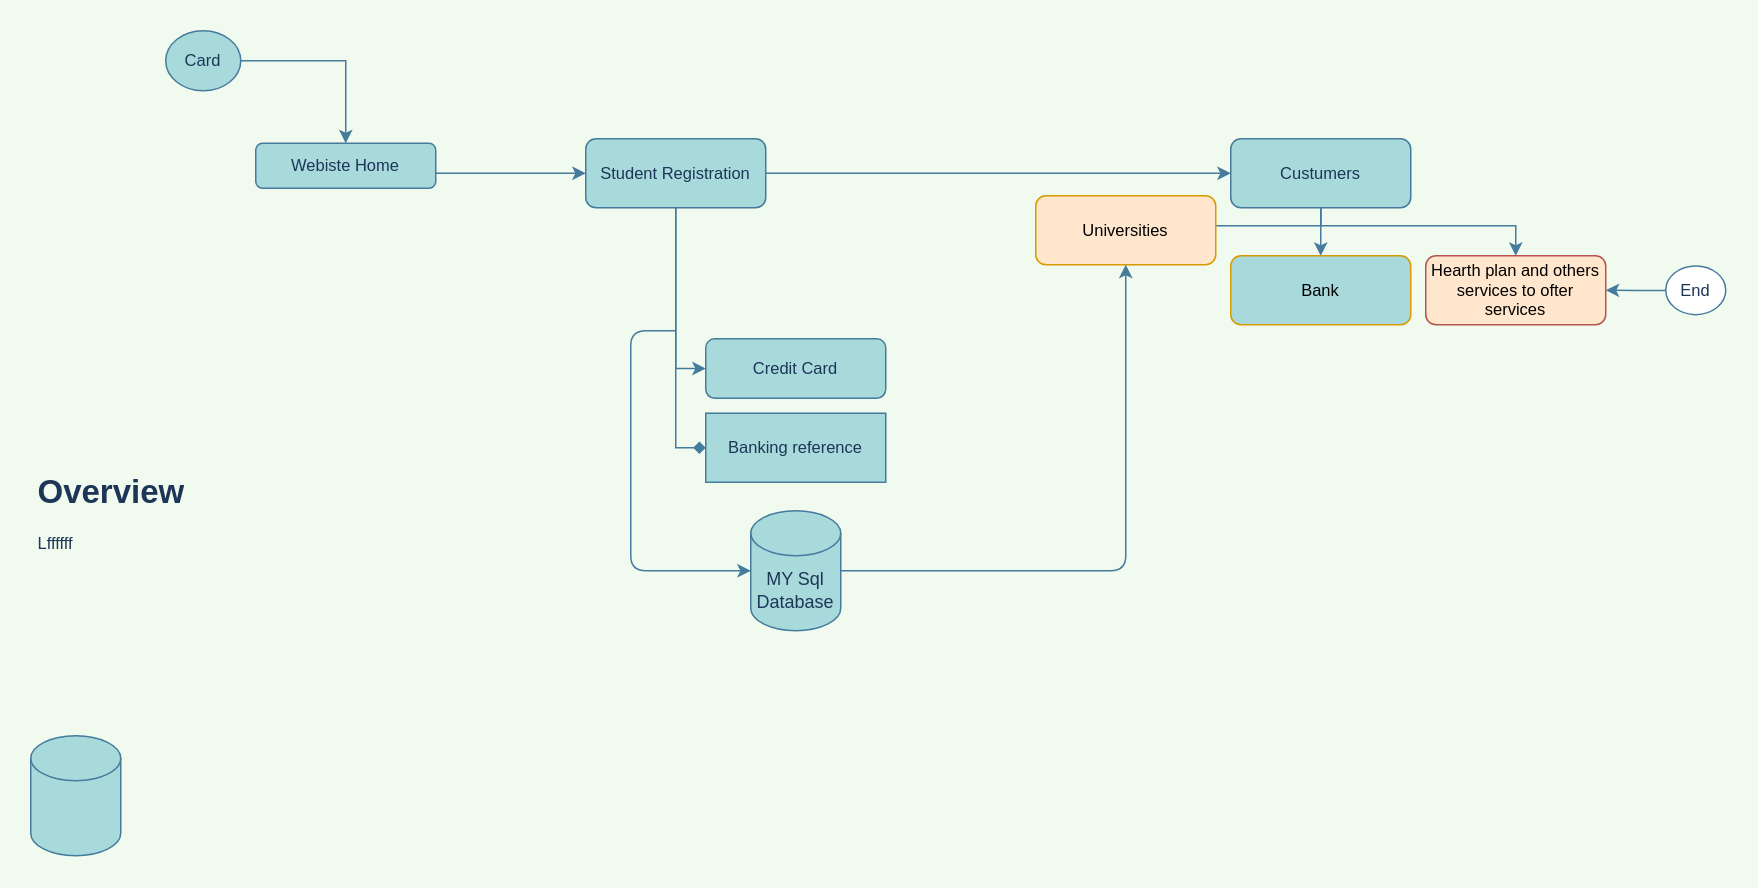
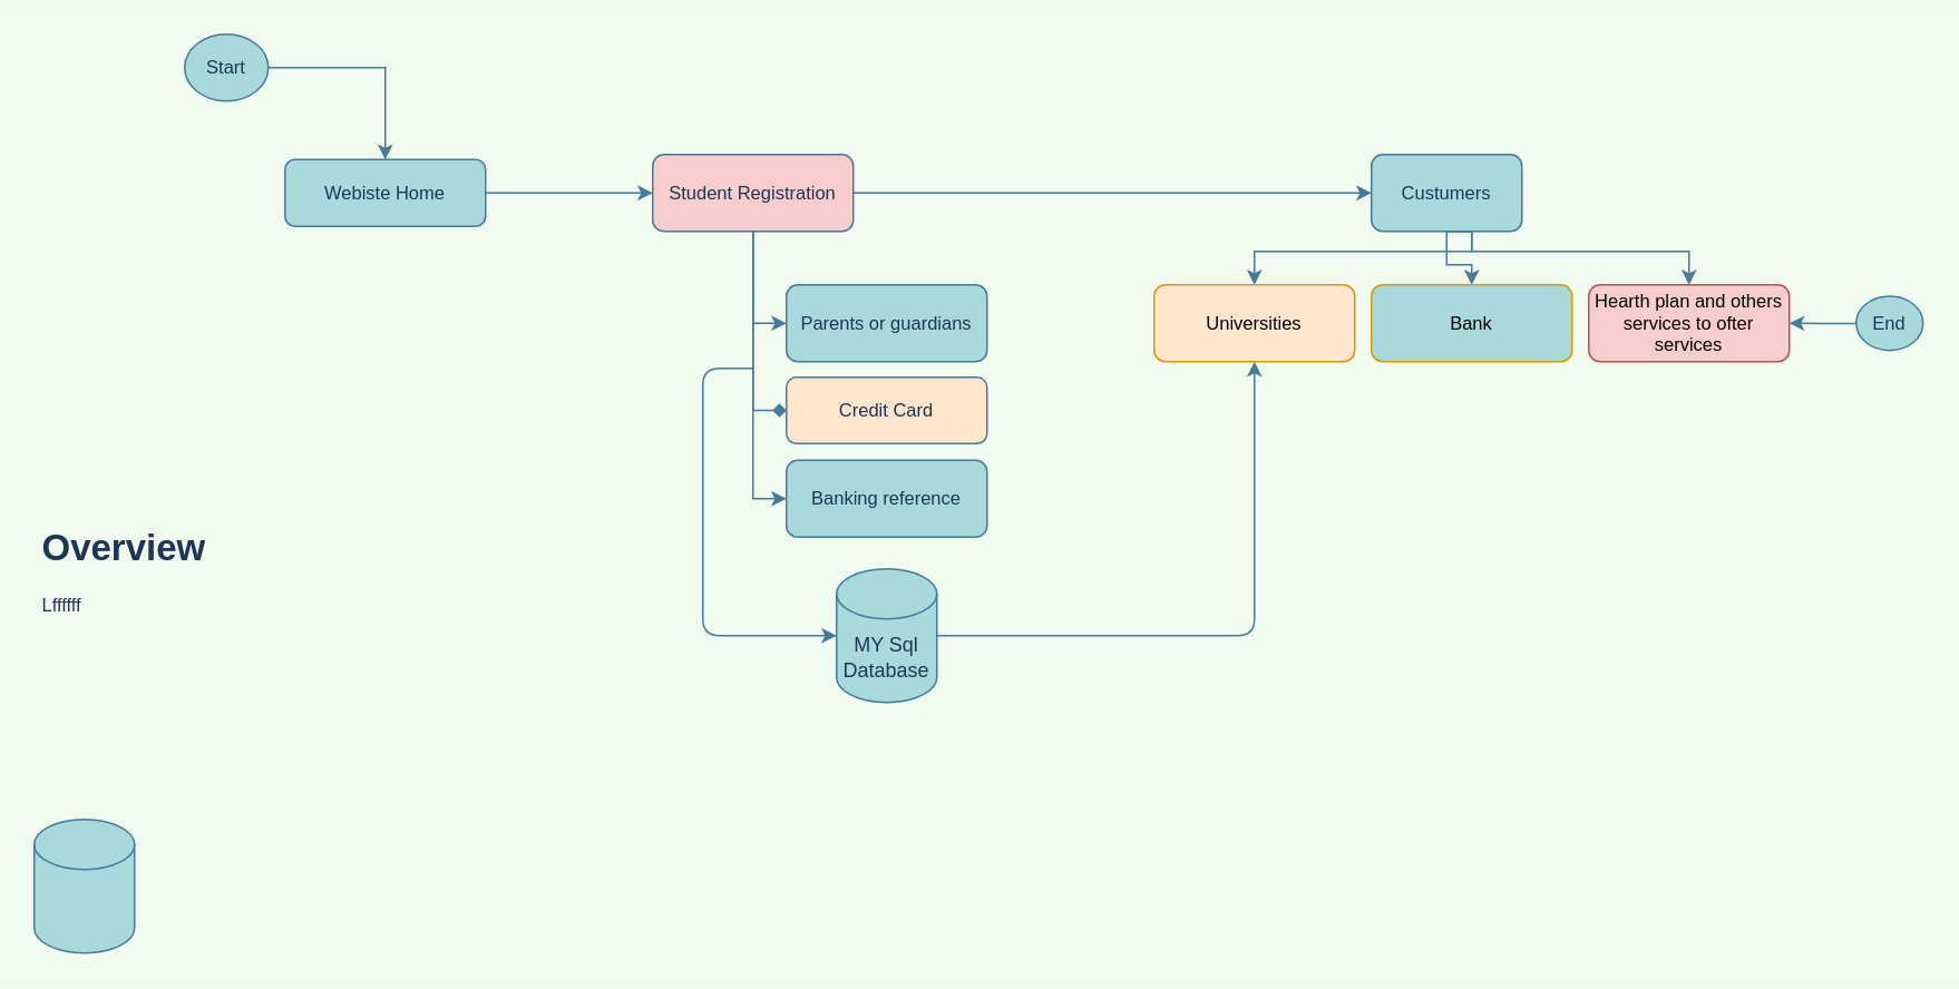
- <mxCell id="10" value="Card" style="ellipse;whiteSpace=wrap;html=1;fontSize=11;fillColor=#A8DADC;strokeColor=#457B9D;fontColor=#1D3557;" vertex="1" parent="1"><mxGeometry x="110" y="20" width="50" height="40" as="geometry" /></mxCell>
+ <mxCell id="10" value="Start" style="ellipse;whiteSpace=wrap;html=1;fontSize=11;fillColor=#A8DADC;strokeColor=#457B9D;fontColor=#1D3557;" vertex="1" parent="1"><mxGeometry x="110" y="20" width="50" height="40" as="geometry" /></mxCell>
- <mxCell id="3" value="Webiste Home" style="rounded=1;whiteSpace=wrap;html=1;fontSize=11;fillColor=#A8DADC;strokeColor=#457B9D;fontColor=#1D3557;" vertex="1" parent="1"><mxGeometry x="170" y="95" width="120" height="30" as="geometry" /></mxCell>
+ <mxCell id="3" value="Webiste Home" style="rounded=1;whiteSpace=wrap;html=1;fontSize=11;fillColor=#A8DADC;strokeColor=#457B9D;fontColor=#1D3557;" vertex="1" parent="1"><mxGeometry x="170" y="95" width="120" height="40" as="geometry" /></mxCell>
- <mxCell id="8" value="Student Registration" style="whiteSpace=wrap;html=1;rounded=1;fontSize=11;fillColor=#A8DADC;strokeColor=#457B9D;fontColor=#1D3557;" vertex="1" parent="1"><mxGeometry x="390" y="92" width="120" height="46" as="geometry" /></mxCell>
+ <mxCell id="8" value="Student Registration" style="whiteSpace=wrap;html=1;rounded=1;fontSize=11;fillColor=#f8cecc;strokeColor=#457B9D;fontColor=#1D3557;" vertex="1" parent="1"><mxGeometry x="390" y="92" width="120" height="46" as="geometry" /></mxCell>
- <mxCell id="18" value="Custumers" style="whiteSpace=wrap;html=1;rounded=1;fontSize=11;fillColor=#A8DADC;strokeColor=#457B9D;fontColor=#1D3557;" vertex="1" parent="1"><mxGeometry x="820" y="92" width="120" height="46" as="geometry" /></mxCell>
+ <mxCell id="18" value="Custumers" style="whiteSpace=wrap;html=1;rounded=1;fontSize=11;fillColor=#A8DADC;strokeColor=#457B9D;fontColor=#1D3557;" vertex="1" parent="1"><mxGeometry x="820" y="92" width="90" height="46" as="geometry" /></mxCell>
- <mxCell id="22" value="Universities" style="whiteSpace=wrap;html=1;rounded=1;fontSize=11;fillColor=#ffe6cc;strokeColor=#d79b00;" vertex="1" parent="1"><mxGeometry x="690" y="130" width="120" height="46" as="geometry" /></mxCell>
+ <mxCell id="22" value="Universities" style="whiteSpace=wrap;html=1;rounded=1;fontSize=11;fillColor=#ffe6cc;strokeColor=#d79b00;" vertex="1" parent="1"><mxGeometry x="690" y="170" width="120" height="46" as="geometry" /></mxCell>
+ <mxCell id="5" value="" style="edgeStyle=orthogonalEdgeStyle;rounded=0;orthogonalLoop=1;jettySize=auto;html=1;fontSize=11;entryX=0;entryY=0.5;entryDx=0;entryDy=0;labelBackgroundColor=#F1FAEE;strokeColor=#457B9D;fontColor=#1D3557;" edge="1" parent="1" source="8" target="19"><mxGeometry relative="1" as="geometry" /></mxCell>
+ <mxCell id="19" value="Parents or guardians" style="whiteSpace=wrap;html=1;rounded=1;fontSize=11;fillColor=#A8DADC;strokeColor=#457B9D;fontColor=#1D3557;" vertex="1" parent="1"><mxGeometry x="470" y="170" width="120" height="46" as="geometry" /></mxCell>
- <mxCell id="24" value="Hearth plan and others services to ofter services" style="whiteSpace=wrap;html=1;rounded=1;fontSize=11;fillColor=#ffe6cc;strokeColor=#b85450;" vertex="1" parent="1"><mxGeometry x="950" y="170" width="120" height="46" as="geometry" /></mxCell>
+ <mxCell id="24" value="Hearth plan and others services to ofter services" style="whiteSpace=wrap;html=1;rounded=1;fontSize=11;fillColor=#f8cecc;strokeColor=#b85450;" vertex="1" parent="1"><mxGeometry x="950" y="170" width="120" height="46" as="geometry" /></mxCell>
- <mxCell id="12" value="End" style="ellipse;whiteSpace=wrap;html=1;rounded=1;fontSize=11;fillColor=#ffffff;strokeColor=#457B9D;fontColor=#1D3557;" vertex="1" parent="1"><mxGeometry x="1110" y="176.754" width="40" height="32.5" as="geometry" /></mxCell>
+ <mxCell id="12" value="End" style="ellipse;whiteSpace=wrap;html=1;rounded=1;fontSize=11;fillColor=#A8DADC;strokeColor=#457B9D;fontColor=#1D3557;" vertex="1" parent="1"><mxGeometry x="1110" y="176.754" width="40" height="32.5" as="geometry" /></mxCell>
- <mxCell id="6" value="" style="edgeStyle=orthogonalEdgeStyle;rounded=0;orthogonalLoop=1;jettySize=auto;html=1;fontSize=11;entryX=0;entryY=0.5;entryDx=0;entryDy=0;labelBackgroundColor=#F1FAEE;strokeColor=#457B9D;fontColor=#1D3557;" edge="1" parent="1" source="8" target="20"><mxGeometry relative="1" as="geometry" /></mxCell>
+ <mxCell id="6" value="" style="edgeStyle=orthogonalEdgeStyle;rounded=0;orthogonalLoop=1;jettySize=auto;html=1;fontSize=11;entryX=0;entryY=0.5;entryDx=0;entryDy=0;labelBackgroundColor=#F1FAEE;strokeColor=#457B9D;fontColor=#1D3557;endArrow=diamond;" edge="1" parent="1" source="8" target="20"><mxGeometry relative="1" as="geometry" /></mxCell>
- <mxCell id="20" value="Credit Card" style="whiteSpace=wrap;html=1;rounded=1;fontSize=11;fillColor=#A8DADC;strokeColor=#457B9D;fontColor=#1D3557;" vertex="1" parent="1"><mxGeometry x="470" y="225.37" width="120" height="39.63" as="geometry" /></mxCell>
+ <mxCell id="20" value="Credit Card" style="whiteSpace=wrap;html=1;rounded=1;fontSize=11;fillColor=#ffe6cc;strokeColor=#457B9D;fontColor=#1D3557;" vertex="1" parent="1"><mxGeometry x="470" y="225.37" width="120" height="39.63" as="geometry" /></mxCell>
- <mxCell id="7" value="" style="edgeStyle=orthogonalEdgeStyle;rounded=0;orthogonalLoop=1;jettySize=auto;html=1;fontSize=11;entryX=0;entryY=0.5;entryDx=0;entryDy=0;labelBackgroundColor=#F1FAEE;strokeColor=#457B9D;fontColor=#1D3557;endArrow=diamond;" edge="1" parent="1" source="8" target="21"><mxGeometry relative="1" as="geometry" /></mxCell>
+ <mxCell id="7" value="" style="edgeStyle=orthogonalEdgeStyle;rounded=0;orthogonalLoop=1;jettySize=auto;html=1;fontSize=11;entryX=0;entryY=0.5;entryDx=0;entryDy=0;labelBackgroundColor=#F1FAEE;strokeColor=#457B9D;fontColor=#1D3557;" edge="1" parent="1" source="8" target="21"><mxGeometry relative="1" as="geometry" /></mxCell>
- <mxCell id="21" value="Banking reference" style="whiteSpace=wrap;html=1;fontSize=11;fillColor=#A8DADC;strokeColor=#457B9D;fontColor=#1D3557;rounded=0;" vertex="1" parent="1"><mxGeometry x="470" y="275" width="120" height="46" as="geometry" /></mxCell>
+ <mxCell id="21" value="Banking reference" style="whiteSpace=wrap;html=1;rounded=1;fontSize=11;fillColor=#A8DADC;strokeColor=#457B9D;fontColor=#1D3557;" vertex="1" parent="1"><mxGeometry x="470" y="275" width="120" height="46" as="geometry" /></mxCell>
